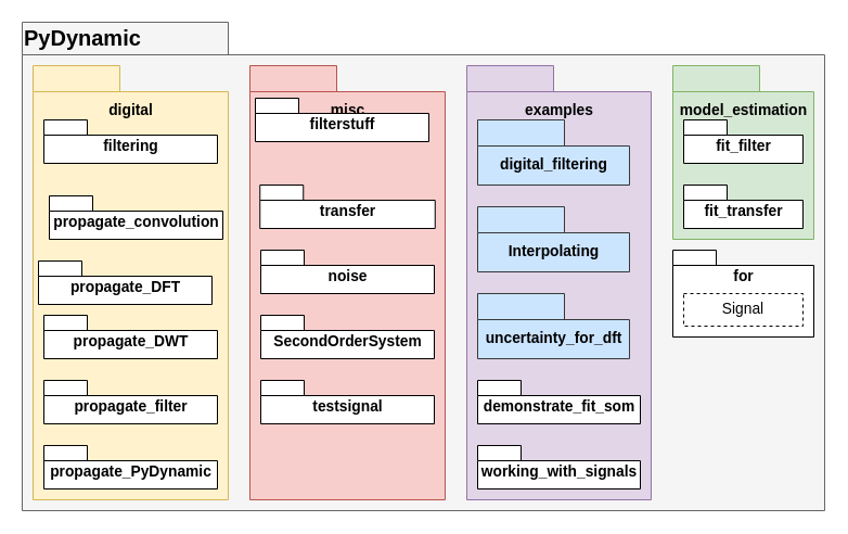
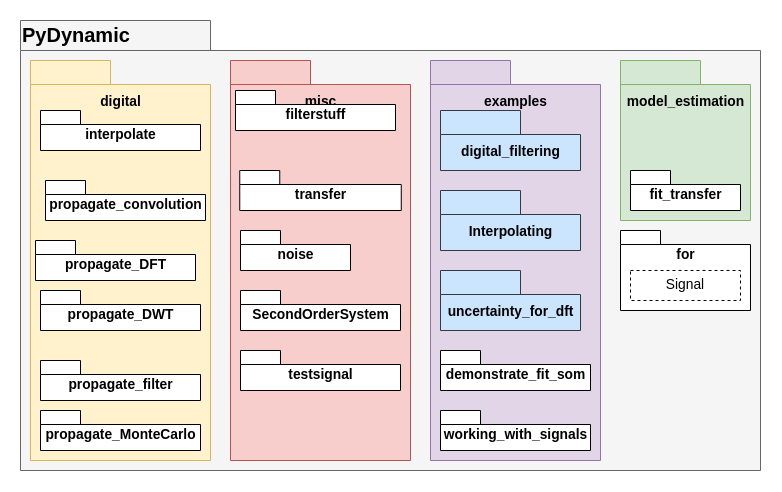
- <mxCell id="30" value="fit_filter" style="shape=folder;fontStyle=1;spacingTop=10;tabWidth=40;tabHeight=14;tabPosition=left;html=1;rounded=0;shadow=0;comic=0;labelBackgroundColor=none;strokeWidth=1;fontFamily=Helvetica;fontSize=13.8;align=center;verticalAlign=top;" parent="27" vertex="1"><mxGeometry x="10" y="50" width="110" height="40" as="geometry" /></mxCell>
- <mxCell id="21" value="filtering" style="shape=folder;fontStyle=1;spacingTop=10;tabWidth=40;tabHeight=14;tabPosition=left;html=1;rounded=0;shadow=0;comic=0;labelBackgroundColor=none;strokeWidth=1;fontFamily=Helvetica;fontSize=13.8;align=center;verticalAlign=top;" parent="18" vertex="1"><mxGeometry x="20" y="90" width="160" height="40" as="geometry" /></mxCell>
+ <mxCell id="21" value="interpolate" style="shape=folder;fontStyle=1;spacingTop=10;tabWidth=40;tabHeight=14;tabPosition=left;html=1;rounded=0;shadow=0;comic=0;labelBackgroundColor=none;strokeWidth=1;fontFamily=Helvetica;fontSize=13.8;align=center;verticalAlign=top;" parent="18" vertex="1"><mxGeometry x="20" y="90" width="160" height="40" as="geometry" /></mxCell>
- <mxCell id="16" value="noise" style="shape=folder;fontStyle=1;spacingTop=10;tabWidth=40;tabHeight=14;tabPosition=left;html=1;rounded=0;shadow=0;comic=0;labelBackgroundColor=none;strokeWidth=1;fontFamily=Helvetica;fontSize=13.8;align=center;verticalAlign=top;" parent="11" vertex="1"><mxGeometry x="10" y="170" width="160" height="40" as="geometry" /></mxCell>
+ <mxCell id="16" value="noise" style="shape=folder;fontStyle=1;spacingTop=10;tabWidth=40;tabHeight=14;tabPosition=left;html=1;rounded=0;shadow=0;comic=0;labelBackgroundColor=none;strokeWidth=1;fontFamily=Helvetica;fontSize=13.8;align=center;verticalAlign=top;" parent="11" vertex="1"><mxGeometry x="10" y="170" width="110" height="40" as="geometry" /></mxCell>
- <mxCell id="23" value="propagate_filter" style="shape=folder;fontStyle=1;spacingTop=10;tabWidth=40;tabHeight=14;tabPosition=left;html=1;rounded=0;shadow=0;comic=0;labelBackgroundColor=none;strokeWidth=1;fontFamily=Helvetica;fontSize=13.8;align=center;verticalAlign=top;" parent="18" vertex="1"><mxGeometry x="20" y="330" width="160" height="40" as="geometry" /></mxCell>
+ <mxCell id="23" value="propagate_filter" style="shape=folder;fontStyle=1;spacingTop=10;tabWidth=40;tabHeight=14;tabPosition=left;html=1;rounded=0;shadow=0;comic=0;labelBackgroundColor=none;strokeWidth=1;fontFamily=Helvetica;fontSize=13.8;align=center;verticalAlign=top;" parent="18" vertex="1"><mxGeometry x="20" y="340" width="160" height="40" as="geometry" /></mxCell>
- <mxCell id="24" value="propagate_PyDynamic" style="shape=folder;fontStyle=1;spacingTop=10;tabWidth=40;tabHeight=14;tabPosition=left;html=1;rounded=0;shadow=0;comic=0;labelBackgroundColor=none;strokeWidth=1;fontFamily=Helvetica;fontSize=13.8;align=center;verticalAlign=top;" parent="18" vertex="1"><mxGeometry x="20" y="390" width="160" height="40" as="geometry" /></mxCell>
+ <mxCell id="24" value="propagate_MonteCarlo" style="shape=folder;fontStyle=1;spacingTop=10;tabWidth=40;tabHeight=14;tabPosition=left;html=1;rounded=0;shadow=0;comic=0;labelBackgroundColor=none;strokeWidth=1;fontFamily=Helvetica;fontSize=13.8;align=center;verticalAlign=top;" parent="18" vertex="1"><mxGeometry x="20" y="390" width="160" height="40" as="geometry" /></mxCell>
